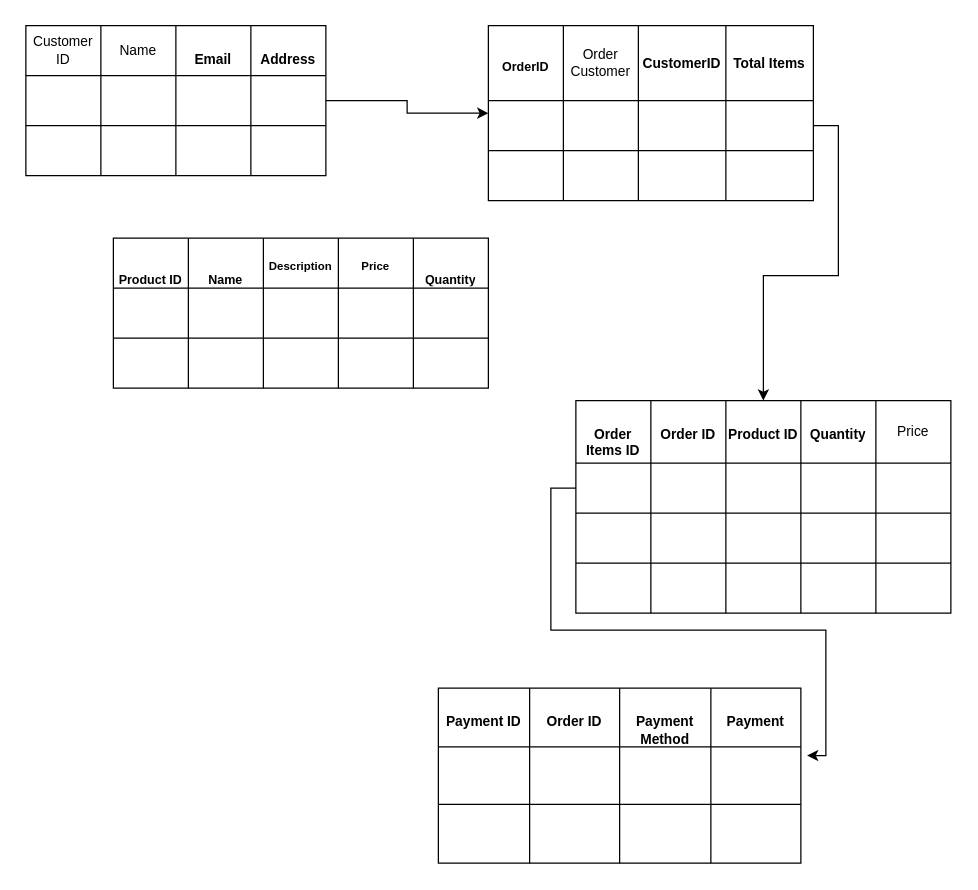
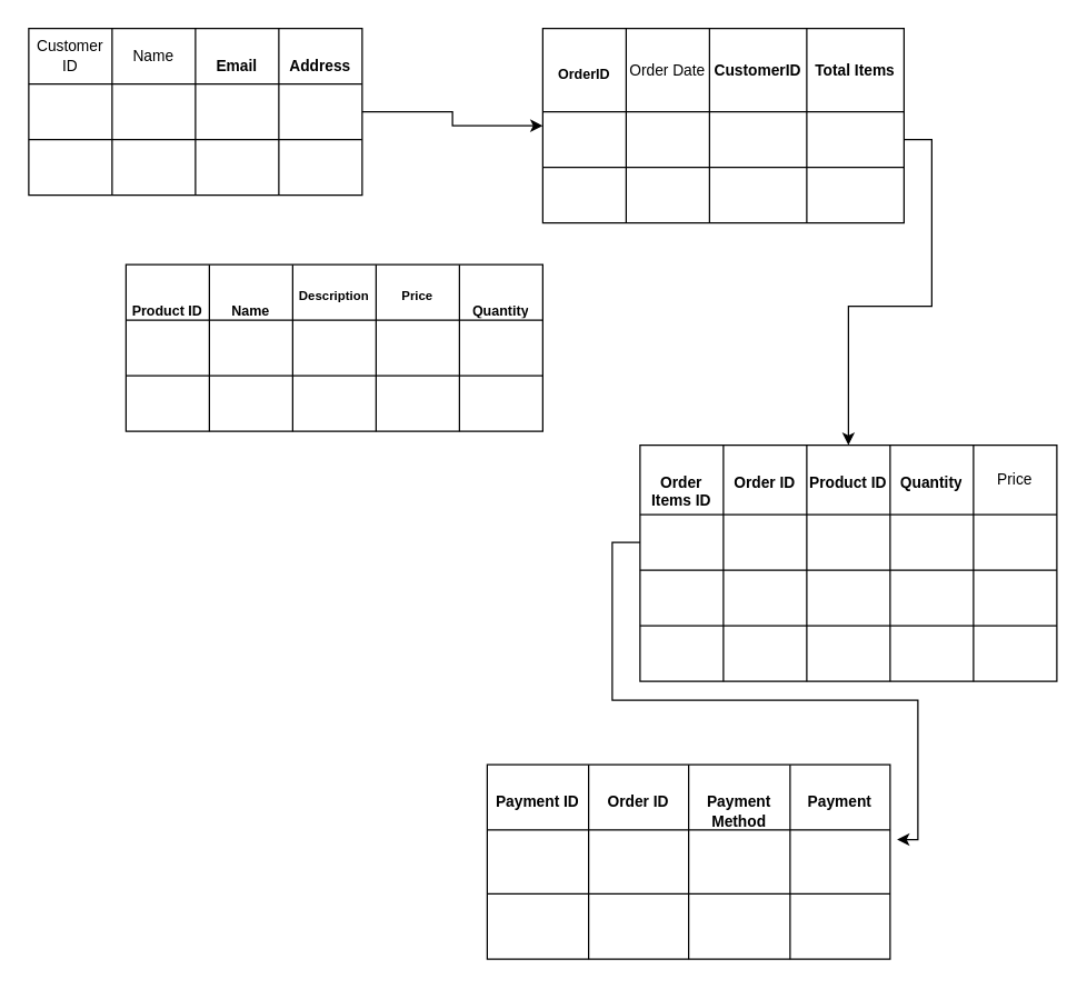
- <mxCell id="41" value="Order Customer" style="shape=partialRectangle;html=1;whiteSpace=wrap;connectable=0;strokeColor=inherit;overflow=hidden;fillColor=none;top=0;left=0;bottom=0;right=0;pointerEvents=1;fontSize=11;" vertex="1" parent="39"><mxGeometry x="60" width="60" height="60" as="geometry"><mxRectangle width="60" height="60" as="alternateBounds" /></mxGeometry></mxCell>
+ <mxCell id="41" value="Order Date" style="shape=partialRectangle;html=1;whiteSpace=wrap;connectable=0;strokeColor=inherit;overflow=hidden;fillColor=none;top=0;left=0;bottom=0;right=0;pointerEvents=1;fontSize=11;" vertex="1" parent="39"><mxGeometry x="60" width="60" height="60" as="geometry"><mxRectangle width="60" height="60" as="alternateBounds" /></mxGeometry></mxCell>
